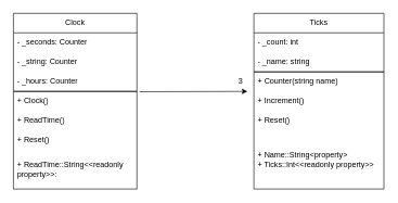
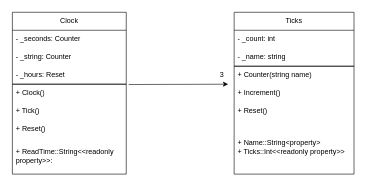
- <mxCell id="5" value="- _hours: Counter" style="text;strokeColor=none;fillColor=none;align=left;verticalAlign=middle;spacingLeft=4;spacingRight=4;overflow=hidden;points=[[0,0.5],[1,0.5]];portConstraint=eastwest;rotatable=0;whiteSpace=wrap;html=1;" vertex="1" parent="2"><mxGeometry y="90" width="190" height="30" as="geometry" /></mxCell>
+ <mxCell id="5" value="- _hours: Reset" style="text;strokeColor=none;fillColor=none;align=left;verticalAlign=middle;spacingLeft=4;spacingRight=4;overflow=hidden;points=[[0,0.5],[1,0.5]];portConstraint=eastwest;rotatable=0;whiteSpace=wrap;html=1;" vertex="1" parent="2"><mxGeometry y="90" width="190" height="30" as="geometry" /></mxCell>
- <mxCell id="8" value="+ ReadTime()" style="text;strokeColor=none;fillColor=none;align=left;verticalAlign=middle;spacingLeft=4;spacingRight=4;overflow=hidden;points=[[0,0.5],[1,0.5]];portConstraint=eastwest;rotatable=0;whiteSpace=wrap;html=1;" vertex="1" parent="6"><mxGeometry y="30" width="190" height="30" as="geometry" /></mxCell>
+ <mxCell id="8" value="+ Tick()" style="text;strokeColor=none;fillColor=none;align=left;verticalAlign=middle;spacingLeft=4;spacingRight=4;overflow=hidden;points=[[0,0.5],[1,0.5]];portConstraint=eastwest;rotatable=0;whiteSpace=wrap;html=1;" vertex="1" parent="6"><mxGeometry y="30" width="190" height="30" as="geometry" /></mxCell>
